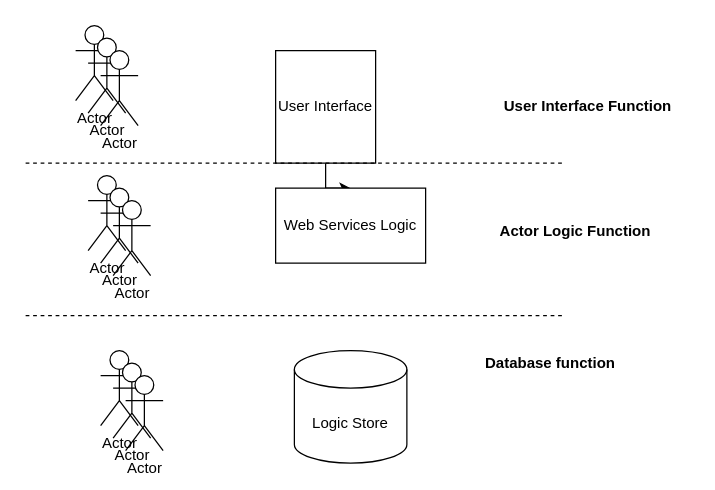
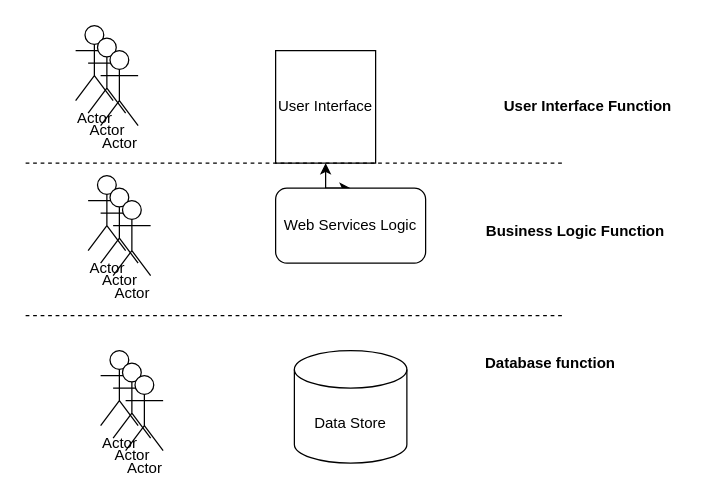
- <mxCell id="3" style="edgeStyle=orthogonalEdgeStyle;rounded=0;orthogonalLoop=1;jettySize=auto;html=1;exitX=0.5;exitY=0;exitDx=0;exitDy=0;entryX=0.5;entryY=1;entryDx=0;entryDy=0;startArrow=classic;startFill=1;endArrow=none;" edge="1" parent="1" source="4" target="2"><mxGeometry relative="1" as="geometry" /></mxCell>
+ <mxCell id="3" style="edgeStyle=orthogonalEdgeStyle;rounded=0;orthogonalLoop=1;jettySize=auto;html=1;exitX=0.5;exitY=0;exitDx=0;exitDy=0;entryX=0.5;entryY=1;entryDx=0;entryDy=0;startArrow=classic;startFill=1;" edge="1" parent="1" source="4" target="2"><mxGeometry relative="1" as="geometry" /></mxCell>
- <mxCell id="4" value="Web Services Logic" style="rounded=0;whiteSpace=wrap;html=1;" vertex="1" parent="1"><mxGeometry x="220" y="150" width="120" height="60" as="geometry" /></mxCell>
+ <mxCell id="4" value="Web Services Logic" style="whiteSpace=wrap;html=1;rounded=1;" vertex="1" parent="1"><mxGeometry x="220" y="150" width="120" height="60" as="geometry" /></mxCell>
- <mxCell id="18" value="&lt;b&gt;Actor Logic Function&lt;/b&gt;" style="text;html=1;strokeColor=none;fillColor=none;align=center;verticalAlign=middle;whiteSpace=wrap;rounded=0;" vertex="1" parent="1"><mxGeometry x="380" y="170" width="160" height="30" as="geometry" /></mxCell>
+ <mxCell id="18" value="&lt;b&gt;Business Logic Function&lt;/b&gt;" style="text;html=1;strokeColor=none;fillColor=none;align=center;verticalAlign=middle;whiteSpace=wrap;rounded=0;" vertex="1" parent="1"><mxGeometry x="380" y="170" width="160" height="30" as="geometry" /></mxCell>
- <mxCell id="5" value="Logic Store" style="shape=cylinder3;whiteSpace=wrap;html=1;boundedLbl=1;backgroundOutline=1;size=15;" vertex="1" parent="1"><mxGeometry x="235" y="280" width="90" height="90" as="geometry" /></mxCell>
+ <mxCell id="5" value="Data Store" style="shape=cylinder3;whiteSpace=wrap;html=1;boundedLbl=1;backgroundOutline=1;size=15;" vertex="1" parent="1"><mxGeometry x="235" y="280" width="90" height="90" as="geometry" /></mxCell>
